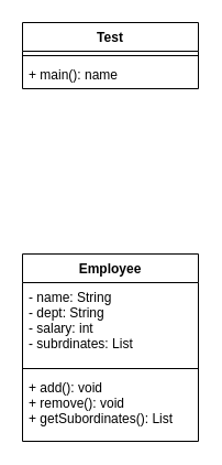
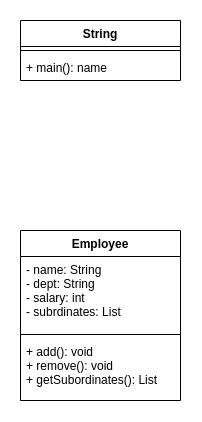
- <mxCell id="6" value="Test" style="swimlane;fontStyle=1;align=center;verticalAlign=top;childLayout=stackLayout;horizontal=1;startSize=26;horizontalStack=0;resizeParent=1;resizeParentMax=0;resizeLast=0;collapsible=1;marginBottom=0;" parent="1" vertex="1"><mxGeometry x="20" y="20" width="160" height="60" as="geometry" /></mxCell>
+ <mxCell id="6" value="String" style="swimlane;fontStyle=1;align=center;verticalAlign=top;childLayout=stackLayout;horizontal=1;startSize=26;horizontalStack=0;resizeParent=1;resizeParentMax=0;resizeLast=0;collapsible=1;marginBottom=0;" parent="1" vertex="1"><mxGeometry x="20" y="20" width="160" height="60" as="geometry" /></mxCell>
